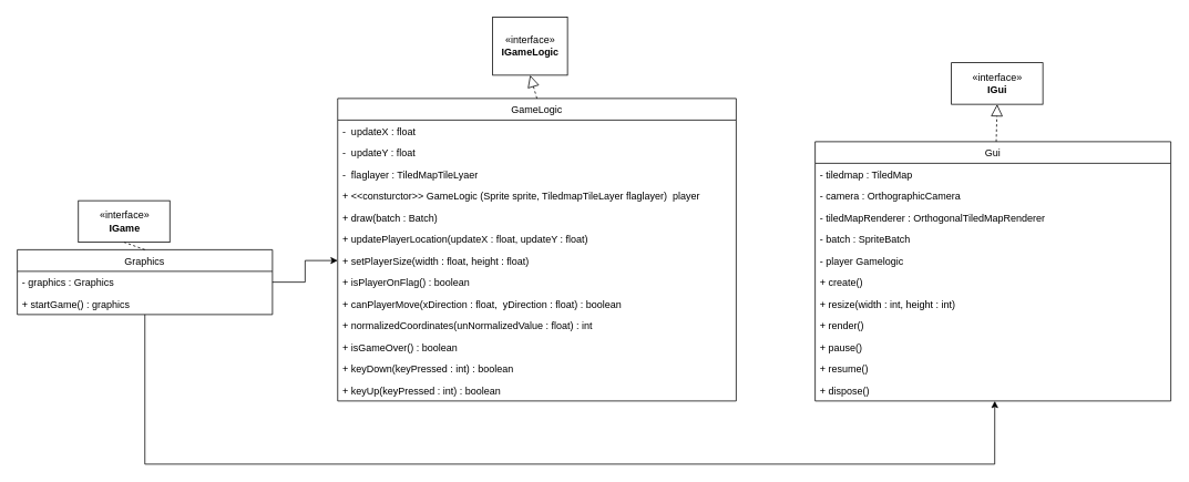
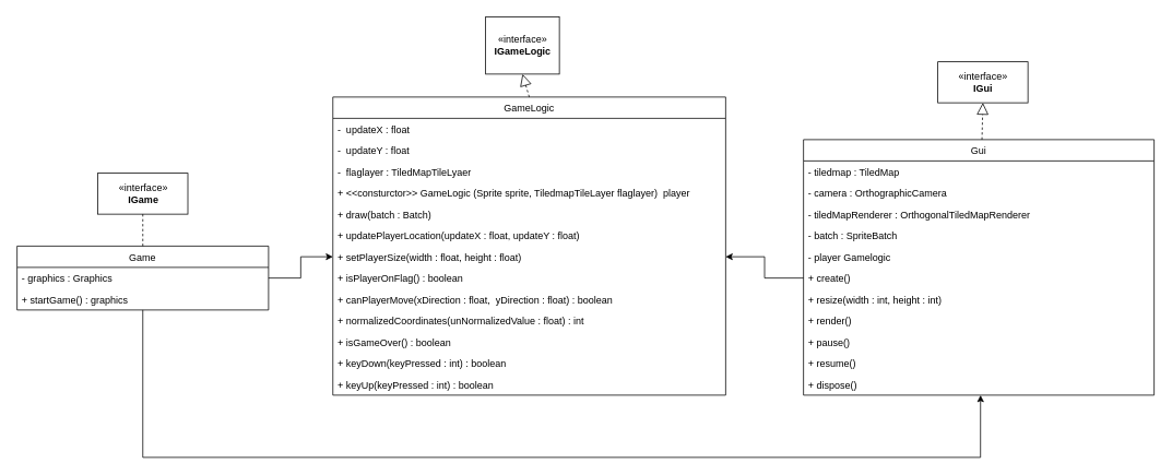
- <mxCell id="2" value="«interface»&lt;br&gt;&lt;b&gt;IGame&lt;/b&gt;" style="html=1;" parent="1" vertex="1"><mxGeometry x="93.5" y="241" width="110" height="50" as="geometry" /></mxCell>
+ <mxCell id="2" value="«interface»&lt;br&gt;&lt;b&gt;IGame&lt;/b&gt;" style="html=1;" parent="1" vertex="1"><mxGeometry x="118.5" y="211" width="110" height="50" as="geometry" /></mxCell>
- <mxCell id="4" value="Graphics" style="swimlane;fontStyle=0;childLayout=stackLayout;horizontal=1;startSize=26;fillColor=none;horizontalStack=0;resizeParent=1;resizeParentMax=0;resizeLast=0;collapsible=1;marginBottom=0;" parent="1" vertex="1"><mxGeometry x="20" y="300" width="307" height="78" as="geometry" /></mxCell>
+ <mxCell id="4" value="Game" style="swimlane;fontStyle=0;childLayout=stackLayout;horizontal=1;startSize=26;fillColor=none;horizontalStack=0;resizeParent=1;resizeParentMax=0;resizeLast=0;collapsible=1;marginBottom=0;" parent="1" vertex="1"><mxGeometry x="20" y="300" width="307" height="78" as="geometry" /></mxCell>
+ <mxCell id="39" style="edgeStyle=orthogonalEdgeStyle;rounded=0;orthogonalLoop=1;jettySize=auto;html=1;exitX=0;exitY=0.5;exitDx=0;exitDy=0;entryX=1;entryY=0.5;entryDx=0;entryDy=0;" edge="1" parent="1" source="30" target="16"><mxGeometry relative="1" as="geometry" /></mxCell>
